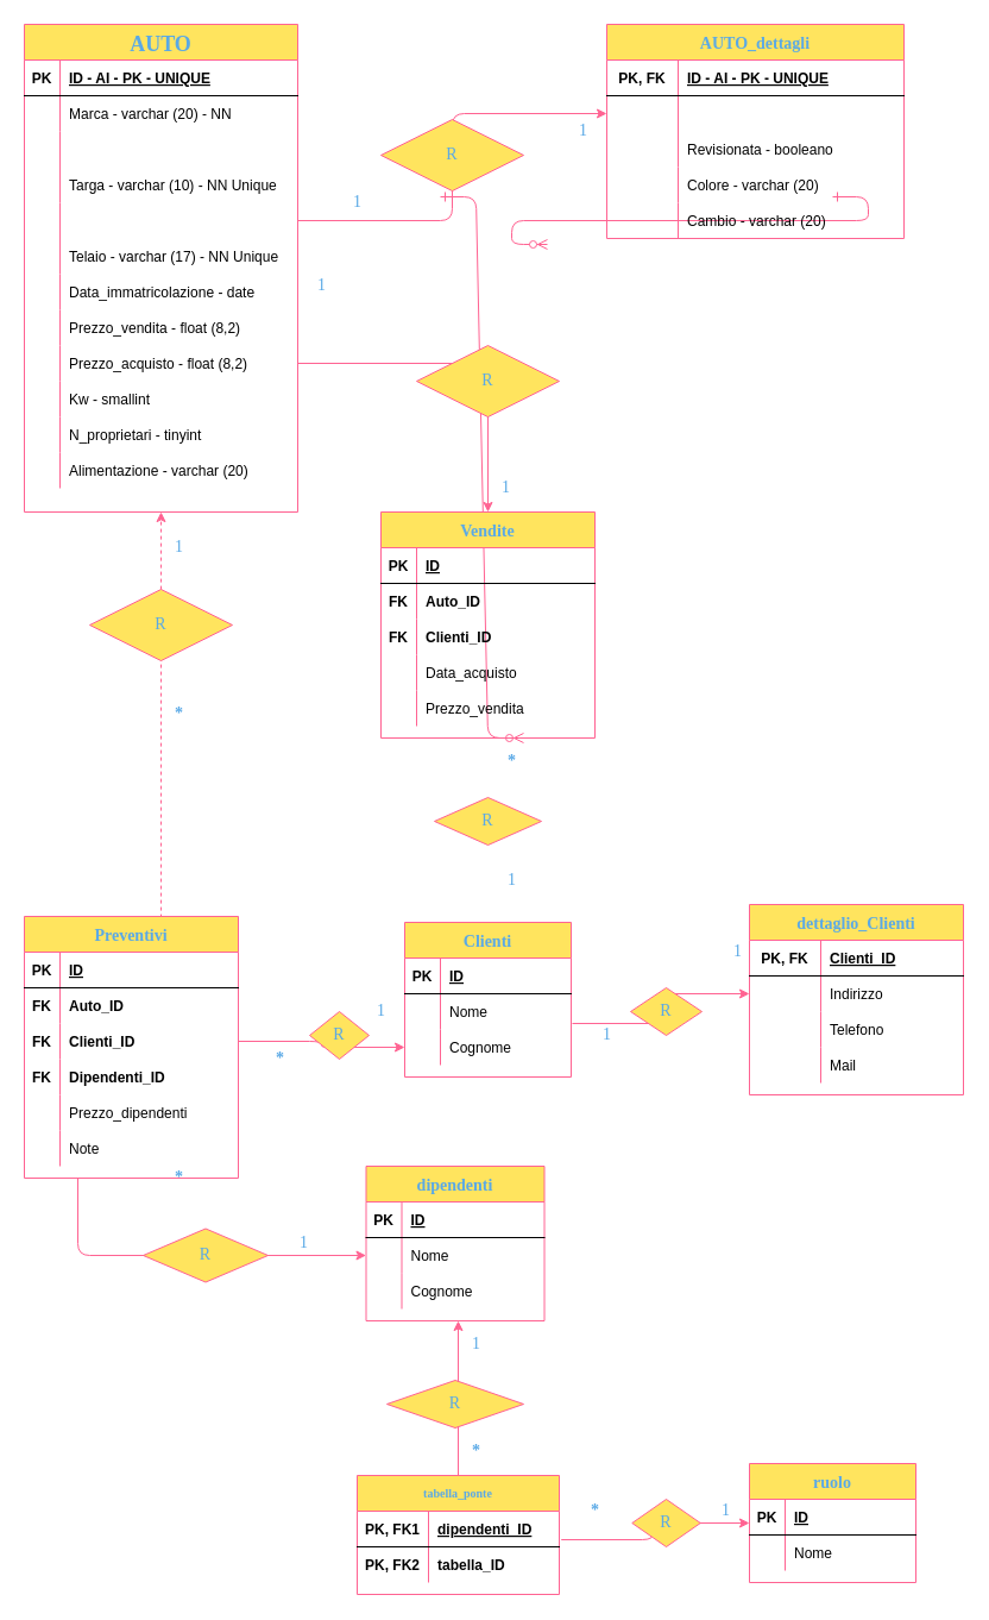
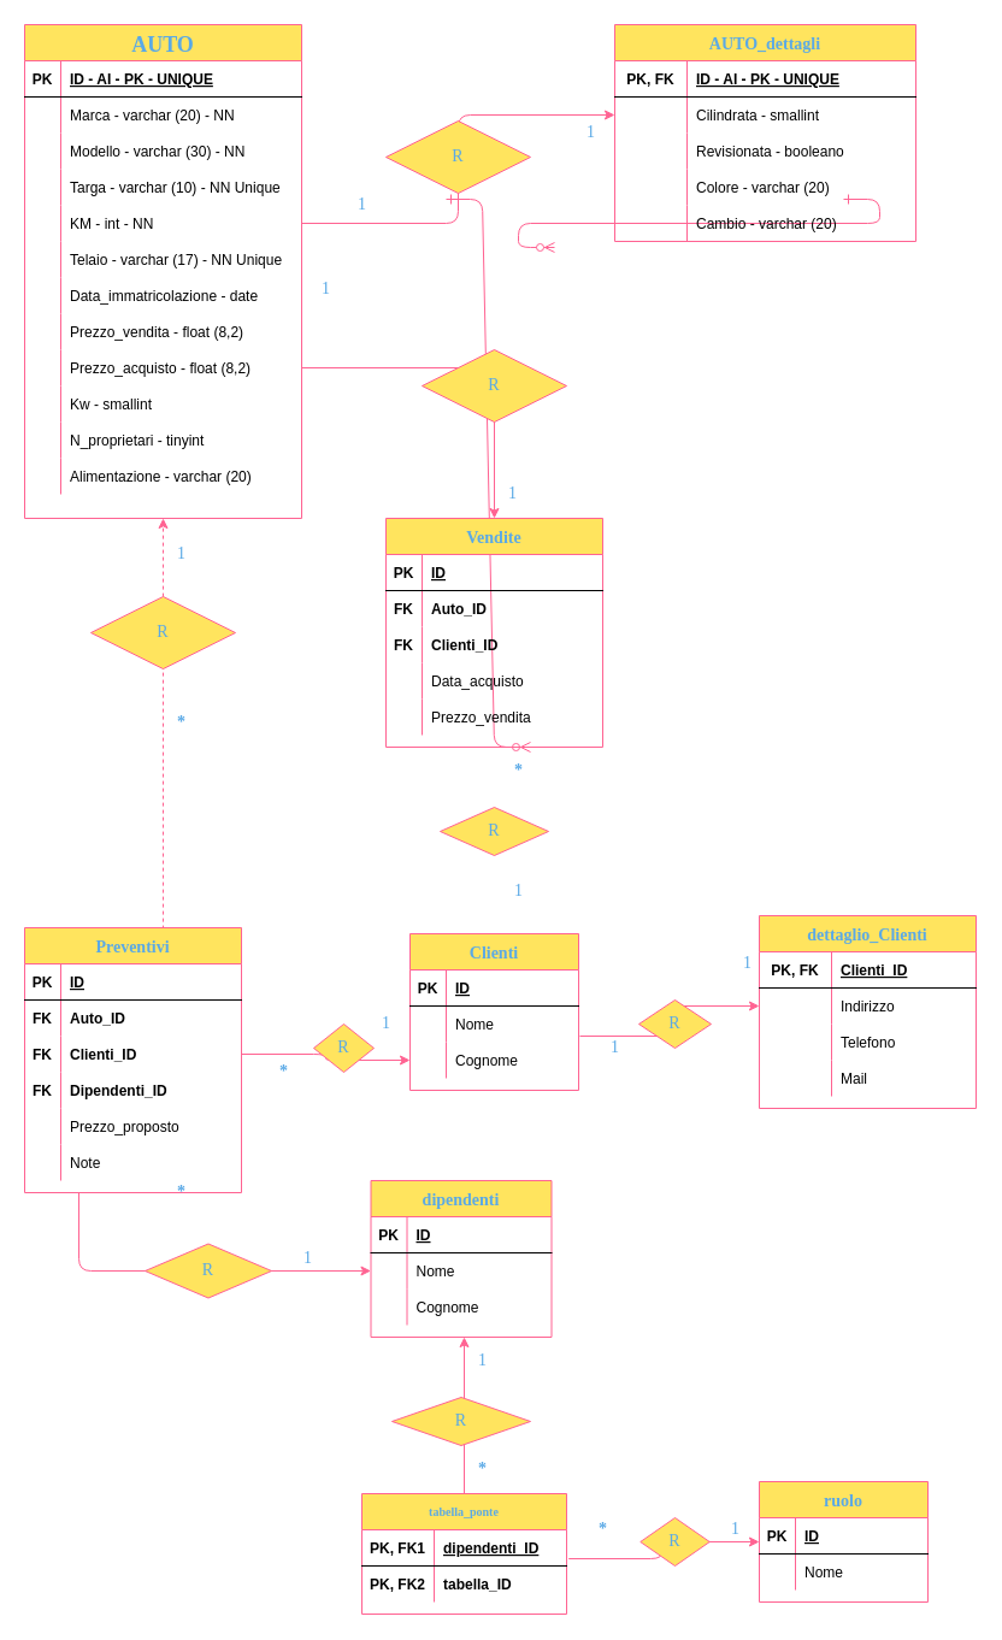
+ <mxCell id="48" value="Cilindrata - smallint" style="shape=partialRectangle;connectable=0;fillColor=none;top=0;left=0;bottom=0;right=0;align=left;spacingLeft=6;overflow=hidden;" vertex="1" parent="46"><mxGeometry x="60" width="190" height="30" as="geometry" /></mxCell>
+ <mxCell id="14" value="Modello - varchar (30) - NN" style="shape=partialRectangle;connectable=0;fillColor=none;top=0;left=0;bottom=0;right=0;align=left;spacingLeft=6;overflow=hidden;" vertex="1" parent="12"><mxGeometry x="30" width="200" height="30" as="geometry" /></mxCell>
+ <mxCell id="20" value="KM - int - NN" style="shape=partialRectangle;connectable=0;fillColor=none;top=0;left=0;bottom=0;right=0;align=left;spacingLeft=6;overflow=hidden;" vertex="1" parent="18"><mxGeometry x="30" width="200" height="30" as="geometry" /></mxCell>
- <mxCell id="140" value="Prezzo_dipendenti" style="shape=partialRectangle;connectable=0;fillColor=none;top=0;left=0;bottom=0;right=0;align=left;spacingLeft=6;overflow=hidden;" vertex="1" parent="138"><mxGeometry x="30" width="150" height="30" as="geometry" /></mxCell>
+ <mxCell id="140" value="Prezzo_proposto" style="shape=partialRectangle;connectable=0;fillColor=none;top=0;left=0;bottom=0;right=0;align=left;spacingLeft=6;overflow=hidden;" vertex="1" parent="138"><mxGeometry x="30" width="150" height="30" as="geometry" /></mxCell>
